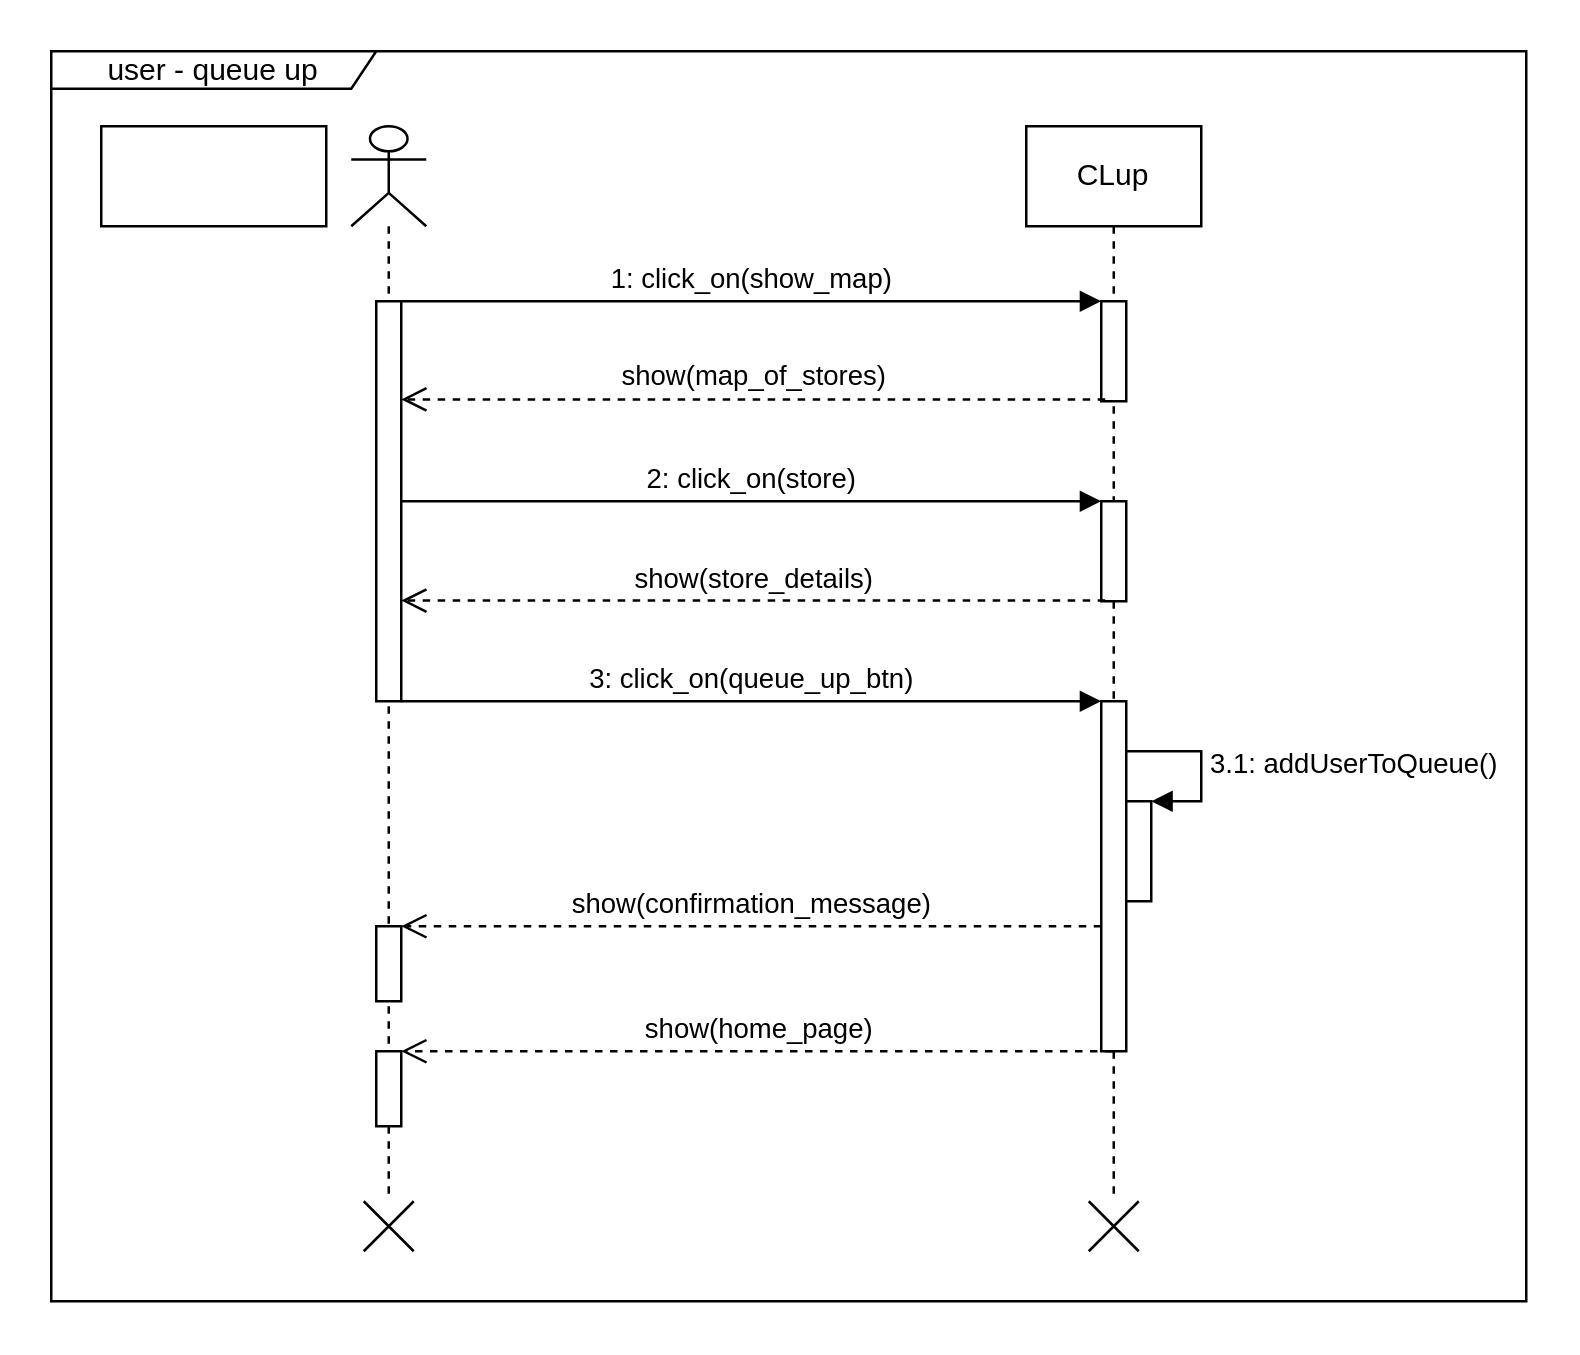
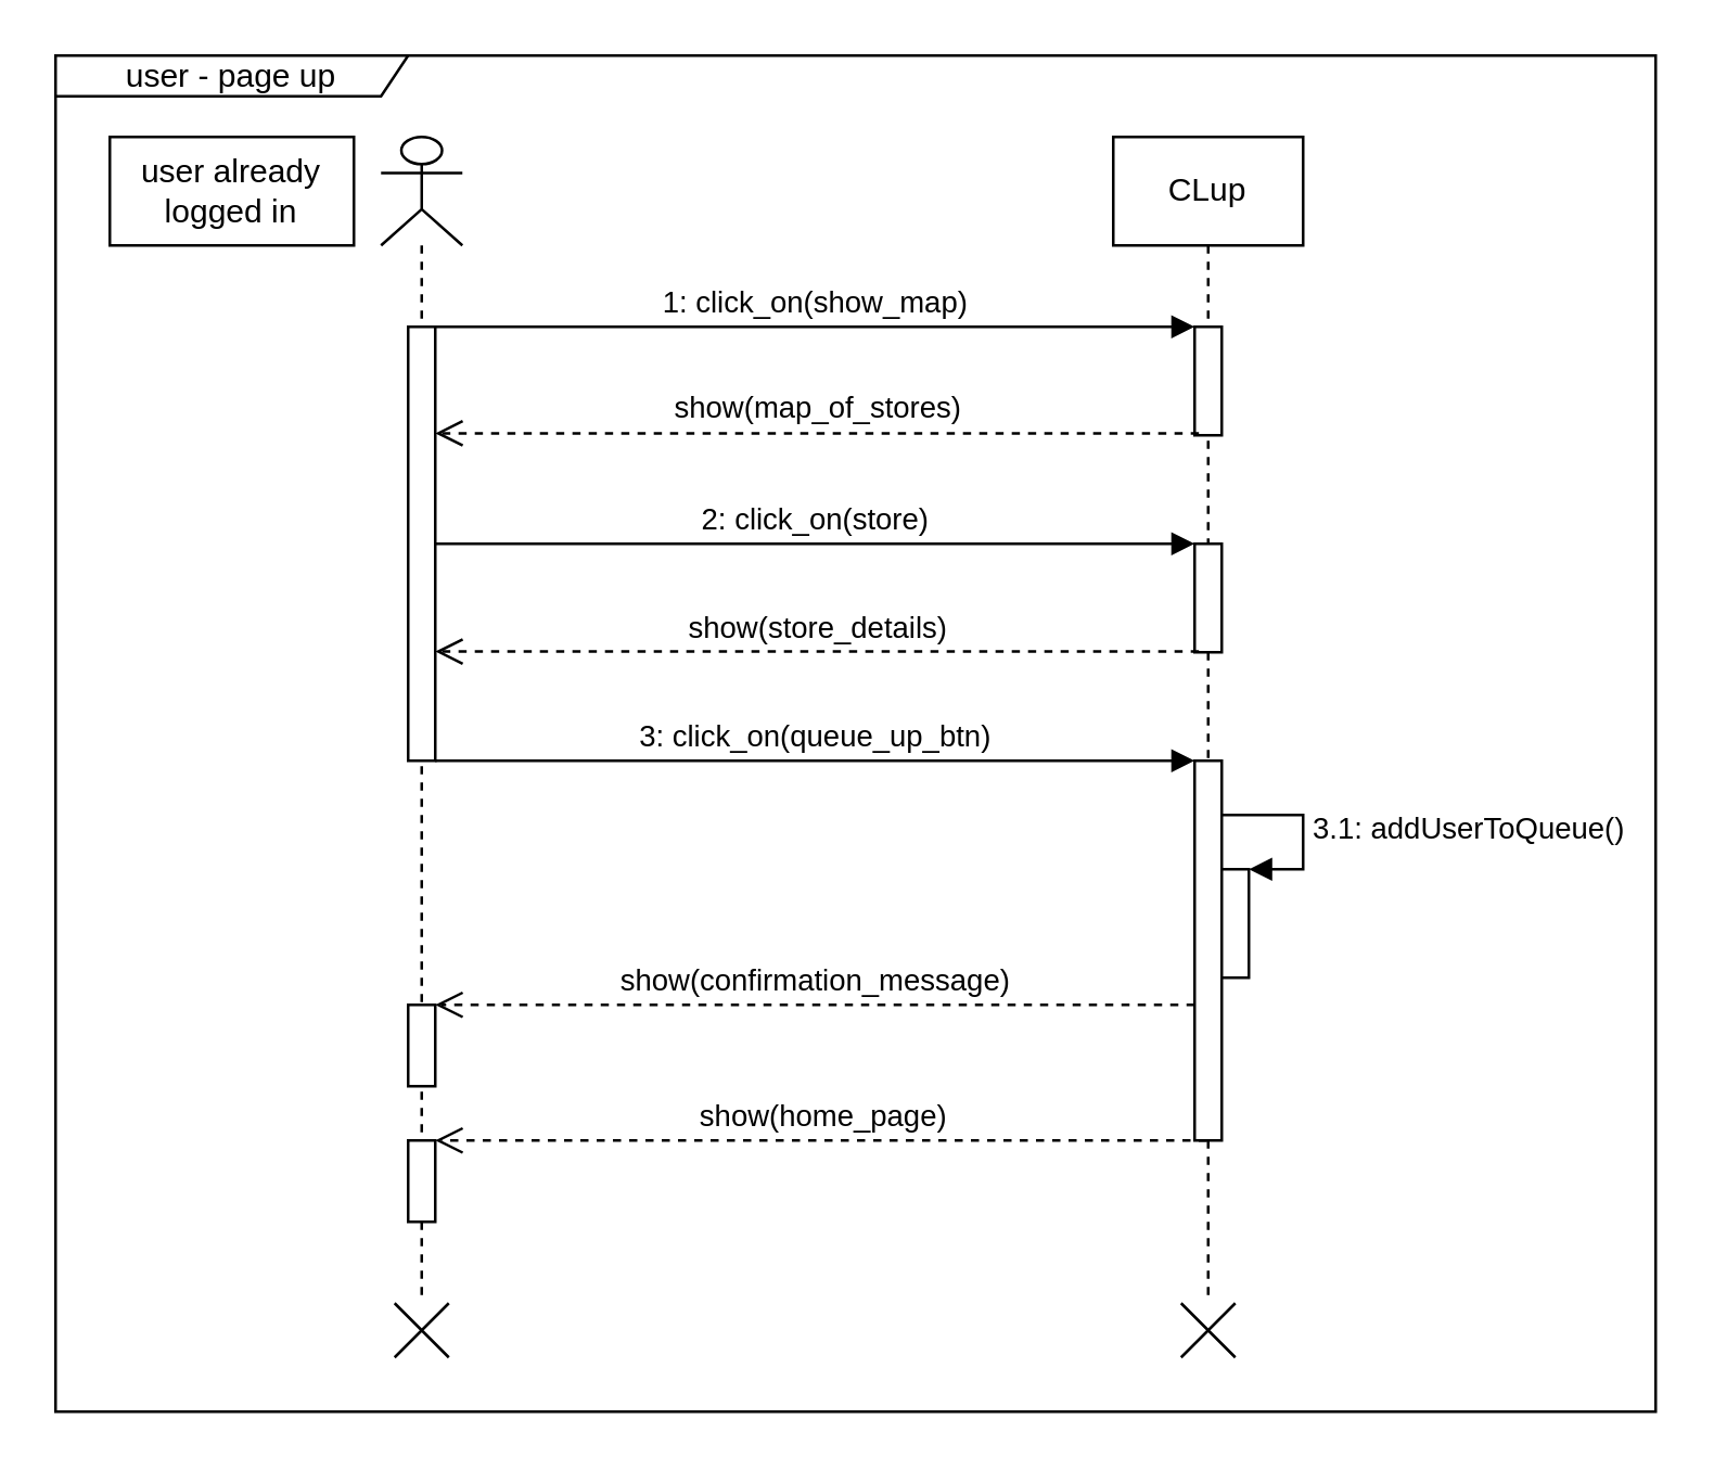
- <mxCell id="2" value="user - queue up" style="shape=umlFrame;whiteSpace=wrap;html=1;width=130;height=15;" parent="1" vertex="1"><mxGeometry x="20" y="20" width="590" height="500" as="geometry" /></mxCell>
+ <mxCell id="2" value="user - page up" style="shape=umlFrame;whiteSpace=wrap;html=1;width=130;height=15;" parent="1" vertex="1"><mxGeometry x="20" y="20" width="590" height="500" as="geometry" /></mxCell>
+ <mxCell id="4" value="user already logged in" style="text;html=1;strokeColor=none;fillColor=none;align=center;verticalAlign=middle;whiteSpace=wrap;rounded=0;" parent="1" vertex="1"><mxGeometry x="50" y="60" width="70" height="20" as="geometry" /></mxCell>
